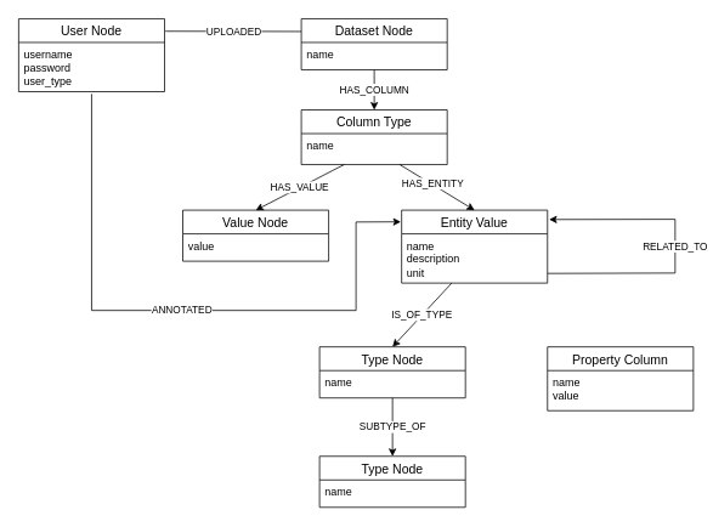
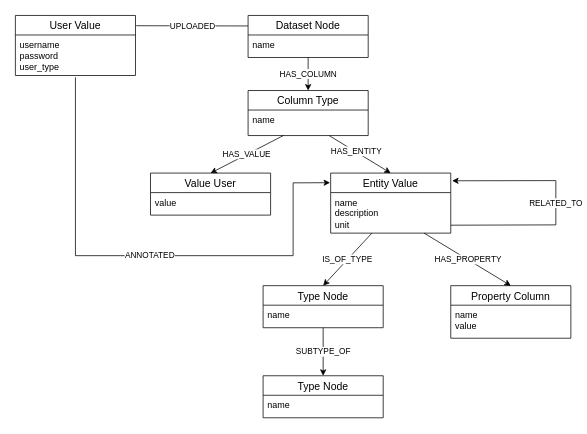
- <mxCell id="19" value="User Node" style="swimlane;fontStyle=0;childLayout=stackLayout;horizontal=1;startSize=26;horizontalStack=0;resizeParent=1;resizeParentMax=0;resizeLast=0;collapsible=1;marginBottom=0;align=center;fontSize=14;" parent="1" vertex="1"><mxGeometry x="20" width="160" height="80" as="geometry" y="20" /></mxCell>
+ <mxCell id="19" value="User Value" style="swimlane;fontStyle=0;childLayout=stackLayout;horizontal=1;startSize=26;horizontalStack=0;resizeParent=1;resizeParentMax=0;resizeLast=0;collapsible=1;marginBottom=0;align=center;fontSize=14;" parent="1" vertex="1"><mxGeometry x="20" width="160" height="80" as="geometry" y="20" /></mxCell>
- <mxCell id="6" value="Value Node" style="swimlane;fontStyle=0;childLayout=stackLayout;horizontal=1;startSize=26;horizontalStack=0;resizeParent=1;resizeParentMax=0;resizeLast=0;collapsible=1;marginBottom=0;align=center;fontSize=14;" parent="1" vertex="1"><mxGeometry x="200" y="230" width="160" height="56" as="geometry" /></mxCell>
+ <mxCell id="6" value="Value User" style="swimlane;fontStyle=0;childLayout=stackLayout;horizontal=1;startSize=26;horizontalStack=0;resizeParent=1;resizeParentMax=0;resizeLast=0;collapsible=1;marginBottom=0;align=center;fontSize=14;" parent="1" vertex="1"><mxGeometry x="200" y="230" width="160" height="56" as="geometry" /></mxCell>
+ <mxCell id="18" value="HAS_PROPERTY" style="endArrow=classic;html=1;rounded=0;entryX=0.5;entryY=0;entryDx=0;entryDy=0;" parent="1" source="11" target="15" edge="1"><mxGeometry width="50" height="50" relative="1" as="geometry"><mxPoint x="370" y="360" as="sourcePoint" /><mxPoint x="680" y="370" as="targetPoint" /><Array as="points" /></mxGeometry></mxCell>
